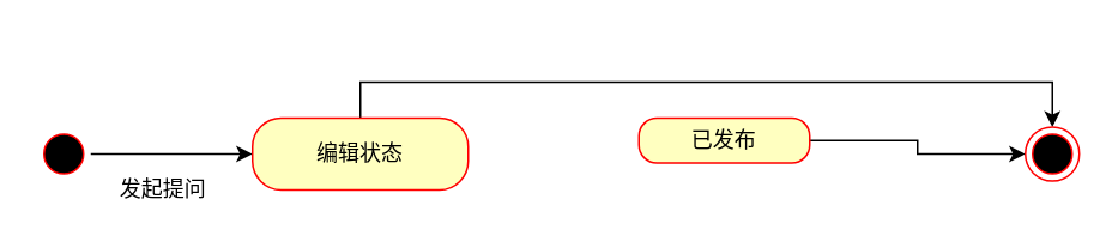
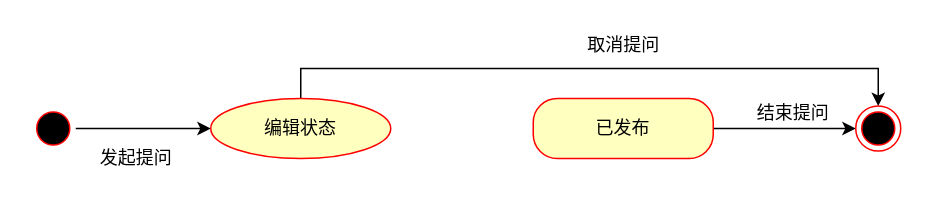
+ <mxCell id="11" value="取消提问" style="text;html=1;align=center;verticalAlign=middle;resizable=0;points=[];autosize=1;" vertex="1" parent="1"><mxGeometry x="385" y="20" width="60" height="20" as="geometry" /></mxCell>
+ <mxCell id="10" value="结束提问" style="text;html=1;align=center;verticalAlign=middle;resizable=0;points=[];autosize=1;" vertex="1" parent="1"><mxGeometry x="498" y="65" width="60" height="20" as="geometry" /></mxCell>
- <mxCell id="7" value="已发布" style="rounded=1;whiteSpace=wrap;html=1;arcSize=40;fontColor=#000000;fillColor=#ffffc0;strokeColor=#ff0000;" vertex="1" parent="1"><mxGeometry x="355" y="65" width="95" height="25" as="geometry" /></mxCell>
+ <mxCell id="7" value="已发布" style="rounded=1;whiteSpace=wrap;html=1;arcSize=40;fontColor=#000000;fillColor=#ffffc0;strokeColor=#ff0000;" vertex="1" parent="1"><mxGeometry x="355" y="65" width="120" height="40" as="geometry" /></mxCell>
- <mxCell id="5" value="编辑状态" style="rounded=1;whiteSpace=wrap;html=1;arcSize=40;fontColor=#000000;fillColor=#ffffc0;strokeColor=#ff0000;" vertex="1" parent="1"><mxGeometry x="140" y="65" width="120" height="40" as="geometry" /></mxCell>
+ <mxCell id="5" value="编辑状态" style="ellipse;whiteSpace=wrap;html=1;arcSize=40;fontColor=#000000;fillColor=#ffffc0;strokeColor=#ff0000;" vertex="1" parent="1"><mxGeometry x="140" y="65" width="120" height="40" as="geometry" /></mxCell>
